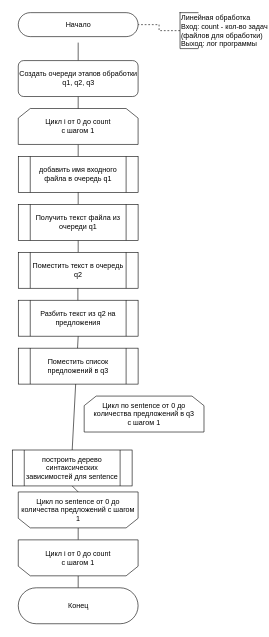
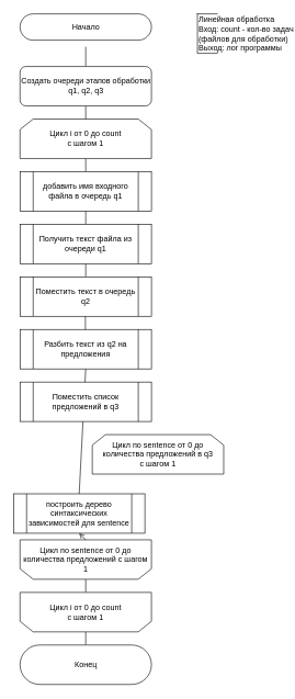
- <mxCell id="4" value="" style="edgeStyle=orthogonalEdgeStyle;rounded=0;orthogonalLoop=1;jettySize=auto;html=1;endArrow=none;endFill=0;dashed=1;" parent="1" source="5" target="3" edge="1"><mxGeometry relative="1" as="geometry" /></mxCell>
- <mxCell id="23" value="" style="endArrow=none;html=1;rounded=0;entryX=0.5;entryY=1;entryDx=0;entryDy=0;exitX=0.5;exitY=1;exitDx=0;exitDy=0;" parent="1" source="22" target="20" edge="1"><mxGeometry width="50" height="50" relative="1" as="geometry"><mxPoint x="160" y="900" as="sourcePoint" /><mxPoint x="210" y="850" as="targetPoint" /></mxGeometry></mxCell>
+ <mxCell id="23" value="" style="endArrow=open;html=1;rounded=0;entryX=0.5;entryY=1;entryDx=0;entryDy=0;exitX=0.5;exitY=1;exitDx=0;exitDy=0;" parent="1" source="22" target="20" edge="1"><mxGeometry width="50" height="50" relative="1" as="geometry"><mxPoint x="160" y="900" as="sourcePoint" /><mxPoint x="210" y="850" as="targetPoint" /></mxGeometry></mxCell>
